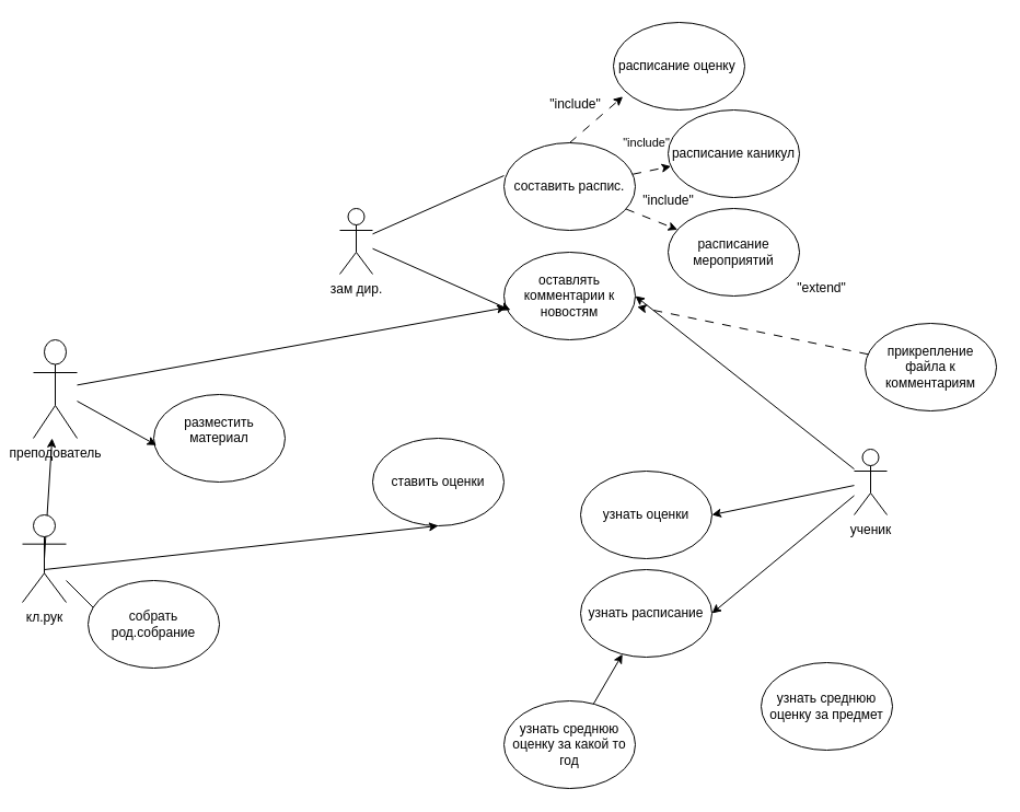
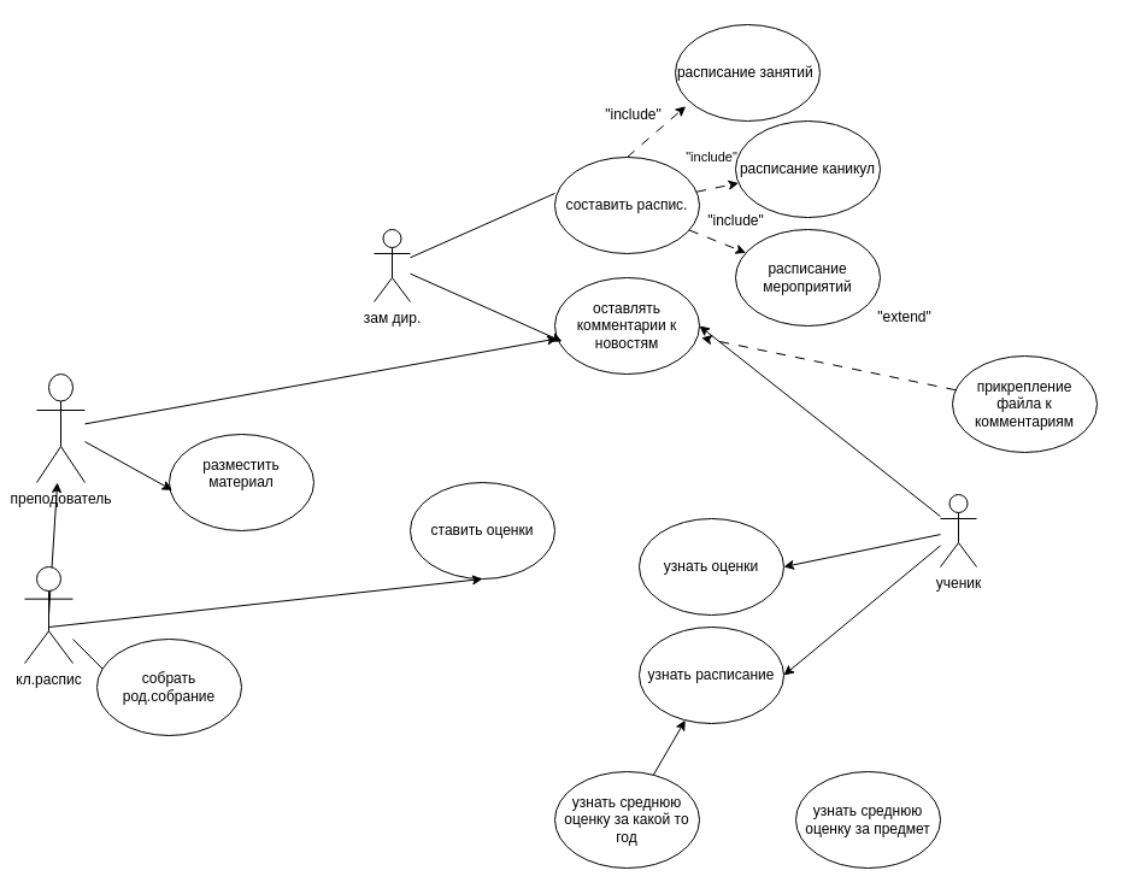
- <mxCell id="29" value="расписание оценку&amp;nbsp;" style="ellipse;whiteSpace=wrap;html=1;" vertex="1" parent="1"><mxGeometry x="560" y="20" width="120" height="80" as="geometry" /></mxCell>
+ <mxCell id="29" value="расписание занятий&amp;nbsp;" style="ellipse;whiteSpace=wrap;html=1;" vertex="1" parent="1"><mxGeometry x="560" y="20" width="120" height="80" as="geometry" /></mxCell>
- <mxCell id="8" value="кл.рук&lt;div&gt;&lt;br&gt;&lt;/div&gt;" style="shape=umlActor;verticalLabelPosition=bottom;verticalAlign=top;html=1;outlineConnect=0;" vertex="1" parent="1"><mxGeometry y="470" width="40" height="80" as="geometry" x="20" /></mxCell>
+ <mxCell id="8" value="кл.распис&lt;div&gt;&lt;br&gt;&lt;/div&gt;" style="shape=umlActor;verticalLabelPosition=bottom;verticalAlign=top;html=1;outlineConnect=0;" vertex="1" parent="1"><mxGeometry y="470" width="40" height="80" as="geometry" x="20" /></mxCell>
- <mxCell id="27" value="узнать среднюю оценку за предмет" style="ellipse;whiteSpace=wrap;html=1;" vertex="1" parent="1"><mxGeometry x="695" y="605" width="120" height="80" as="geometry" /></mxCell>
+ <mxCell id="27" value="узнать среднюю оценку за предмет" style="ellipse;whiteSpace=wrap;html=1;" vertex="1" parent="1"><mxGeometry x="660" y="640" width="120" height="80" as="geometry" /></mxCell>
